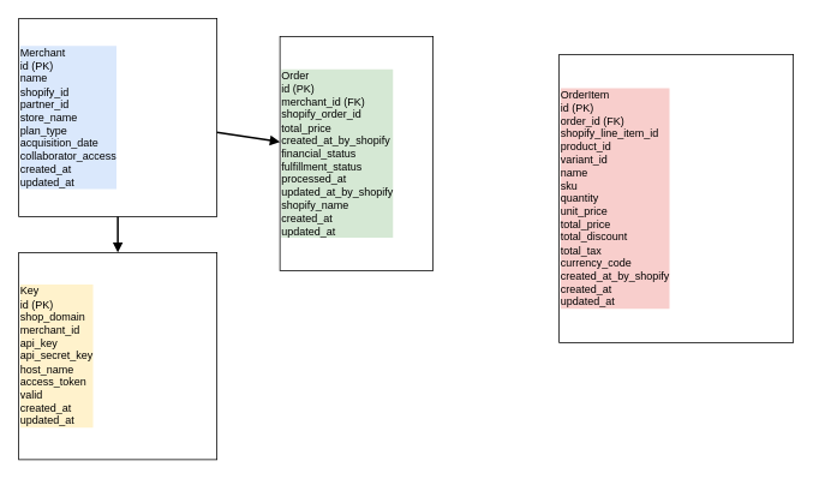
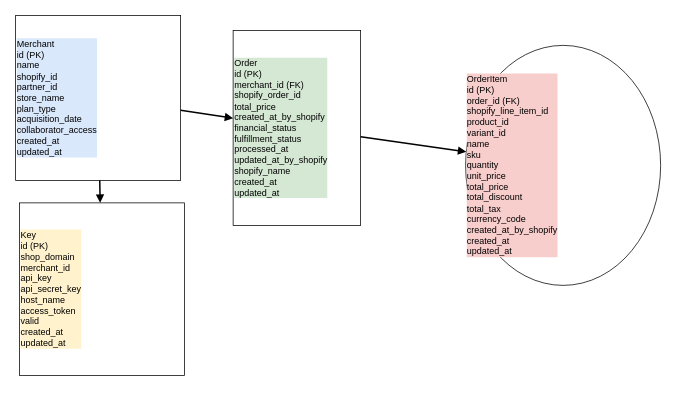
+ <mxCell id="7" value="" style="endArrow=block;endFill=1;strokeWidth=2;" edge="1" parent="1" source="4" target="5"><mxGeometry relative="1" as="geometry" /></mxCell>
- <mxCell id="5" value="OrderItem&#10;id (PK)&#10;order_id (FK)&#10;shopify_line_item_id&#10;product_id&#10;variant_id&#10;name&#10;sku&#10;quantity&#10;unit_price&#10;total_price&#10;total_discount&#10;total_tax&#10;currency_code&#10;created_at_by_shopify&#10;created_at&#10;updated_at" style="whiteSpace=wrap;html=1;rounded=0;align=left;labelBackgroundColor=#f8cecc;" vertex="1" parent="1"><mxGeometry x="620" y="60" width="260" height="320" as="geometry" /></mxCell>
+ <mxCell id="5" value="OrderItem&#10;id (PK)&#10;order_id (FK)&#10;shopify_line_item_id&#10;product_id&#10;variant_id&#10;name&#10;sku&#10;quantity&#10;unit_price&#10;total_price&#10;total_discount&#10;total_tax&#10;currency_code&#10;created_at_by_shopify&#10;created_at&#10;updated_at" style="ellipse;whiteSpace=wrap;html=1;align=left;labelBackgroundColor=#f8cecc;" vertex="1" parent="1"><mxGeometry x="620" y="60" width="260" height="320" as="geometry" /></mxCell>
- <mxCell id="3" value="Key&#10;id (PK)&#10;shop_domain&#10;merchant_id&#10;api_key&#10;api_secret_key&#10;host_name&#10;access_token&#10;valid&#10;created_at&#10;updated_at" style="whiteSpace=wrap;html=1;rounded=0;align=left;labelBackgroundColor=#fff2cc;" vertex="1" parent="1"><mxGeometry x="20" y="280" width="220" height="230" as="geometry" /></mxCell>
+ <mxCell id="3" value="Key&#10;id (PK)&#10;shop_domain&#10;merchant_id&#10;api_key&#10;api_secret_key&#10;host_name&#10;access_token&#10;valid&#10;created_at&#10;updated_at" style="whiteSpace=wrap;html=1;rounded=0;align=left;labelBackgroundColor=#fff2cc;" vertex="1" parent="1"><mxGeometry x="25" y="270" width="220" height="230" as="geometry" /></mxCell>
